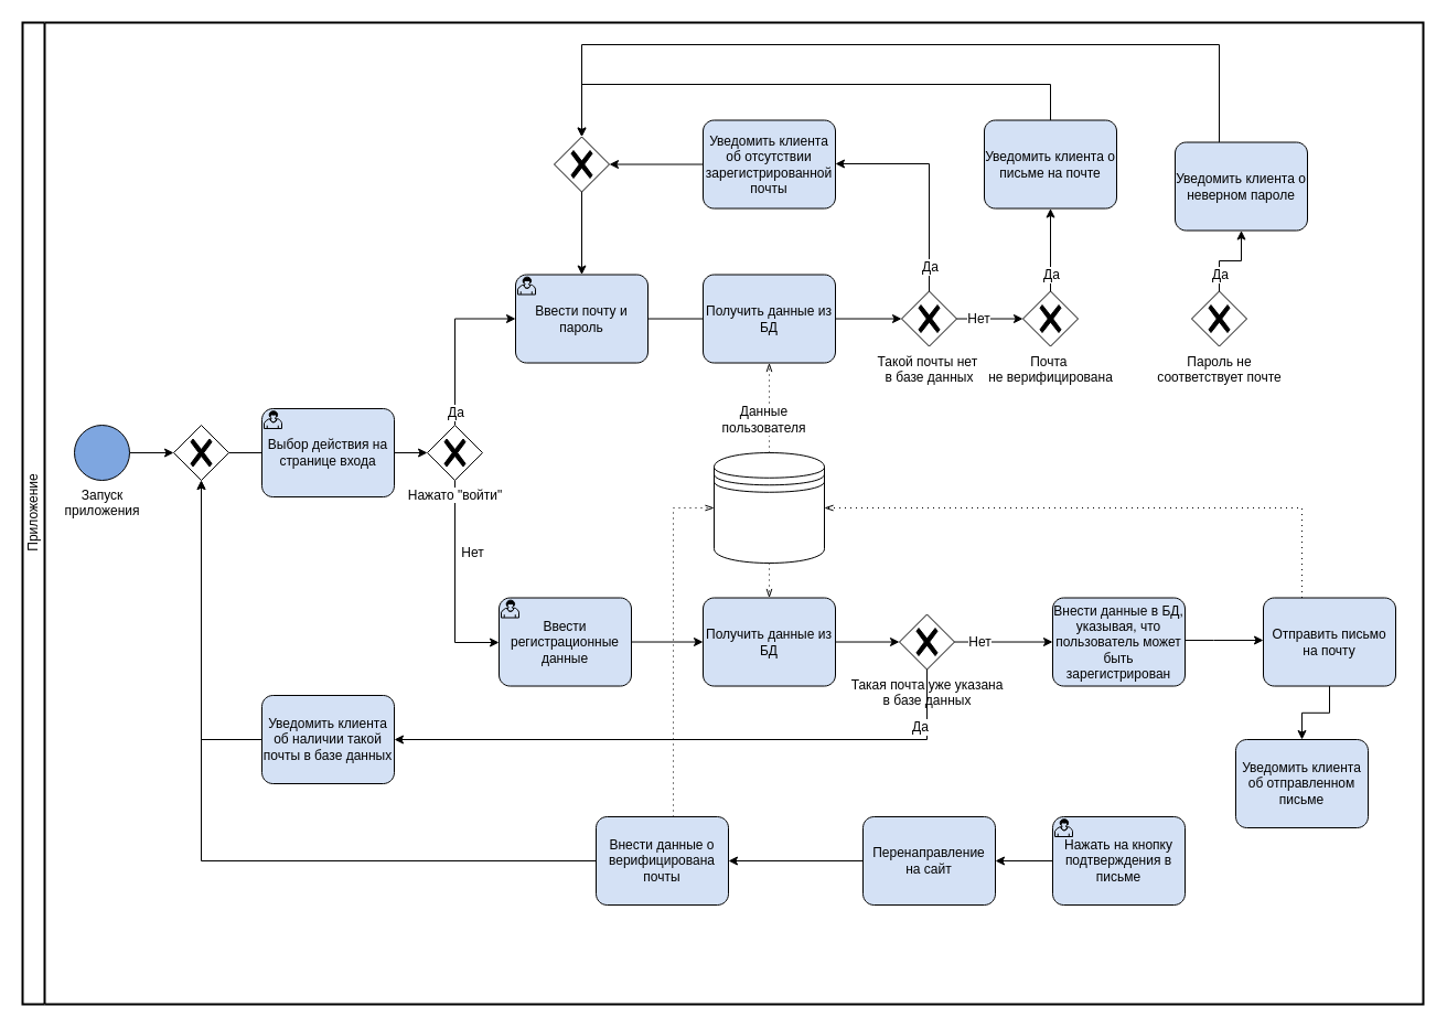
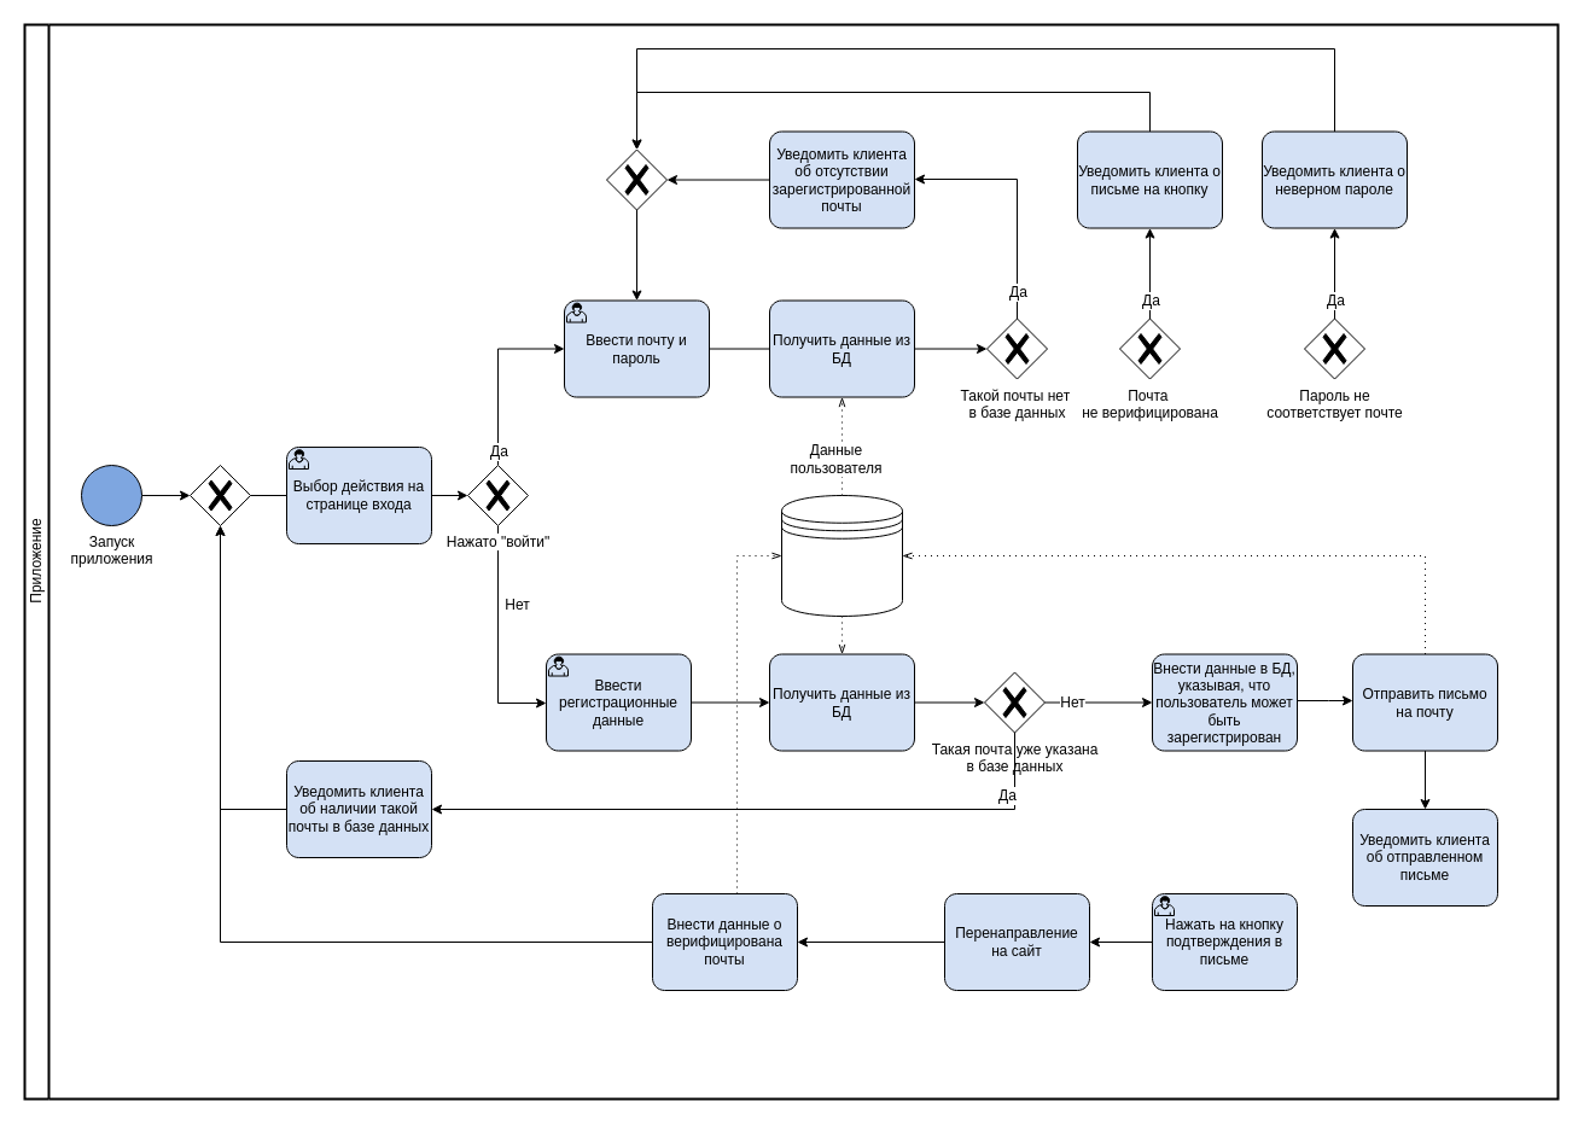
- <mxCell id="34" value="Уведомить клиента о письме на почте" style="points=[[0.25,0,0],[0.5,0,0],[0.75,0,0],[1,0.25,0],[1,0.5,0],[1,0.75,0],[0.75,1,0],[0.5,1,0],[0.25,1,0],[0,0.75,0],[0,0.5,0],[0,0.25,0]];shape=mxgraph.bpmn.task;whiteSpace=wrap;rectStyle=rounded;size=10;taskMarker=abstract;fillColor=#D4E1F5;strokeColor=#000000;" vertex="1" parent="2"><mxGeometry x="872" y="88.53" width="120" height="80" as="geometry" /></mxCell>
+ <mxCell id="34" value="Уведомить клиента о письме на кнопку" style="points=[[0.25,0,0],[0.5,0,0],[0.75,0,0],[1,0.25,0],[1,0.5,0],[1,0.75,0],[0.75,1,0],[0.5,1,0],[0.25,1,0],[0,0.75,0],[0,0.5,0],[0,0.25,0]];shape=mxgraph.bpmn.task;whiteSpace=wrap;rectStyle=rounded;size=10;taskMarker=abstract;fillColor=#D4E1F5;strokeColor=#000000;" vertex="1" parent="2"><mxGeometry x="872" y="88.53" width="120" height="80" as="geometry" /></mxCell>
- <mxCell id="67" value="Уведомить клиента о неверном пароле" style="points=[[0.25,0,0],[0.5,0,0],[0.75,0,0],[1,0.25,0],[1,0.5,0],[1,0.75,0],[0.75,1,0],[0.5,1,0],[0.25,1,0],[0,0.75,0],[0,0.5,0],[0,0.25,0]];shape=mxgraph.bpmn.task;whiteSpace=wrap;rectStyle=rounded;size=10;taskMarker=abstract;fillColor=#D4E1F5;strokeColor=#000000;" vertex="1" parent="2"><mxGeometry x="1045" y="108.53" width="120" height="80" as="geometry" /></mxCell>
+ <mxCell id="67" value="Уведомить клиента о неверном пароле" style="points=[[0.25,0,0],[0.5,0,0],[0.75,0,0],[1,0.25,0],[1,0.5,0],[1,0.75,0],[0.75,1,0],[0.5,1,0],[0.25,1,0],[0,0.75,0],[0,0.5,0],[0,0.25,0]];shape=mxgraph.bpmn.task;whiteSpace=wrap;rectStyle=rounded;size=10;taskMarker=abstract;fillColor=#D4E1F5;strokeColor=#000000;" vertex="1" parent="2"><mxGeometry x="1025" y="88.53" width="120" height="80" as="geometry" /></mxCell>
- <mxCell id="29" style="edgeStyle=orthogonalEdgeStyle;rounded=0;orthogonalLoop=1;jettySize=auto;html=1;labelBackgroundColor=none;labelBorderColor=none;fontSize=12;fontColor=default;" edge="1" parent="2" source="20" target="28"><mxGeometry relative="1" as="geometry"><mxPoint x="939" y="268.53" as="targetPoint" /></mxGeometry></mxCell>
- <mxCell id="30" value="Нет" style="edgeLabel;html=1;align=center;verticalAlign=middle;resizable=0;points=[];fontSize=12;fontColor=default;" vertex="1" connectable="0" parent="29"><mxGeometry x="-0.772" y="-1" relative="1" as="geometry"><mxPoint x="12" y="-1" as="offset" /></mxGeometry></mxCell>
- <mxCell id="51" value="Отправить письмо на почту" style="points=[[0.25,0,0],[0.5,0,0],[0.75,0,0],[1,0.25,0],[1,0.5,0],[1,0.75,0],[0.75,1,0],[0.5,1,0],[0.25,1,0],[0,0.75,0],[0,0.5,0],[0,0.25,0]];shape=mxgraph.bpmn.task;whiteSpace=wrap;rectStyle=rounded;size=10;taskMarker=abstract;fillColor=#D4E1F5;strokeColor=#000000;" vertex="1" parent="2"><mxGeometry x="1125" y="521.53" width="120" height="80" as="geometry" /></mxCell>
+ <mxCell id="51" value="Отправить письмо на почту" style="points=[[0.25,0,0],[0.5,0,0],[0.75,0,0],[1,0.25,0],[1,0.5,0],[1,0.75,0],[0.75,1,0],[0.5,1,0],[0.25,1,0],[0,0.75,0],[0,0.5,0],[0,0.25,0]];shape=mxgraph.bpmn.task;whiteSpace=wrap;rectStyle=rounded;size=10;taskMarker=abstract;fillColor=#D4E1F5;strokeColor=#000000;" vertex="1" parent="2"><mxGeometry x="1100" y="521.53" width="120" height="80" as="geometry" /></mxCell>
